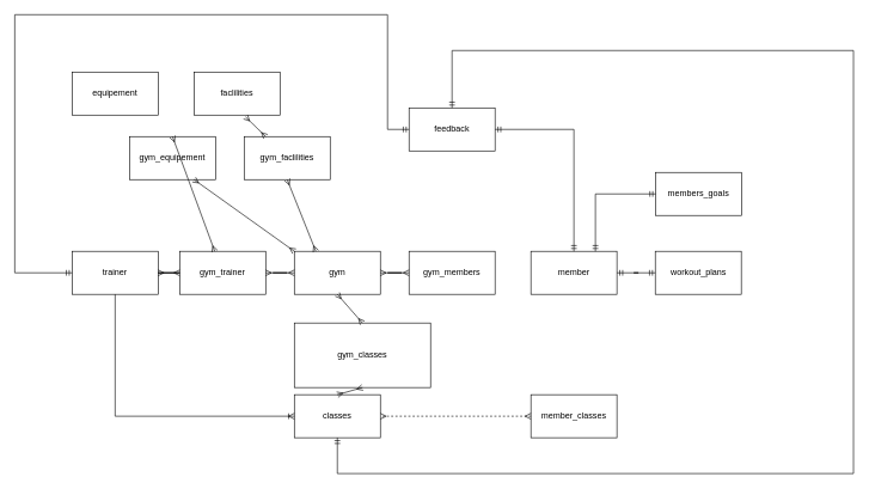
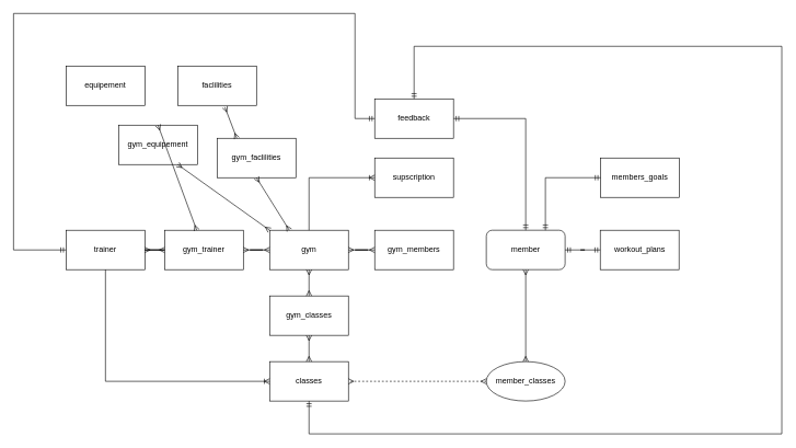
- <mxCell id="27" value="gym_faclilities" style="rounded=0;whiteSpace=wrap;html=1;" vertex="1" parent="1"><mxGeometry x="340" y="190" width="120" height="60" as="geometry" /></mxCell>
+ <mxCell id="27" value="gym_faclilities" style="rounded=0;whiteSpace=wrap;html=1;" vertex="1" parent="1"><mxGeometry x="330" y="210" width="120" height="60" as="geometry" /></mxCell>
+ <mxCell id="5" value="supscription" style="rounded=0;whiteSpace=wrap;html=1;" vertex="1" parent="1"><mxGeometry x="570" y="240" width="120" height="60" as="geometry" /></mxCell>
+ <mxCell id="26" value="" style="edgeStyle=orthogonalEdgeStyle;fontSize=12;html=1;endArrow=ERoneToMany;rounded=0;exitX=0.5;exitY=0;exitDx=0;exitDy=0;entryX=0;entryY=0.5;entryDx=0;entryDy=0;" edge="1" parent="1" source="4" target="5"><mxGeometry width="100" height="100" relative="1" as="geometry"><mxPoint x="489.47" y="470" as="sourcePoint" /><mxPoint x="739.47" y="640" as="targetPoint" /></mxGeometry></mxCell>
- <mxCell id="6" value="member" style="rounded=0;whiteSpace=wrap;html=1;" vertex="1" parent="1"><mxGeometry x="740" y="350" width="120" height="60" as="geometry" /></mxCell>
+ <mxCell id="6" value="member" style="whiteSpace=wrap;html=1;rounded=1;" vertex="1" parent="1"><mxGeometry x="740" y="350" width="120" height="60" as="geometry" /></mxCell>
- <mxCell id="12" value="gym_classes" style="rounded=0;whiteSpace=wrap;html=1;" vertex="1" parent="1"><mxGeometry x="410" y="450" width="190" height="90" as="geometry" /></mxCell>
+ <mxCell id="12" value="gym_classes" style="rounded=0;whiteSpace=wrap;html=1;" vertex="1" parent="1"><mxGeometry x="410" y="450" width="120" height="60" as="geometry" /></mxCell>
+ <mxCell id="24" value="" style="fontSize=12;html=1;endArrow=ERmany;startArrow=ERmany;rounded=0;entryX=0.5;entryY=1;entryDx=0;entryDy=0;exitX=0.5;exitY=0;exitDx=0;exitDy=0;" edge="1" parent="1" source="15" target="6"><mxGeometry width="100" height="100" relative="1" as="geometry"><mxPoint x="260" y="390" as="sourcePoint" /><mxPoint x="230" y="390" as="targetPoint" /></mxGeometry></mxCell>
- <mxCell id="15" value="member_classes" style="rounded=0;whiteSpace=wrap;html=1;" vertex="1" parent="1"><mxGeometry x="740" y="550" width="120" height="60" as="geometry" /></mxCell>
+ <mxCell id="15" value="member_classes" style="ellipse;whiteSpace=wrap;html=1;" vertex="1" parent="1"><mxGeometry x="740" y="550" width="120" height="60" as="geometry" /></mxCell>
